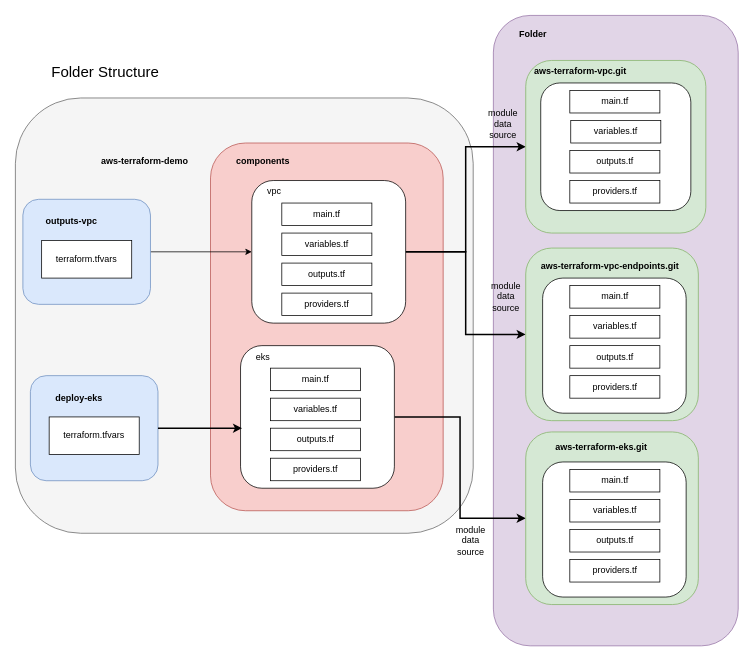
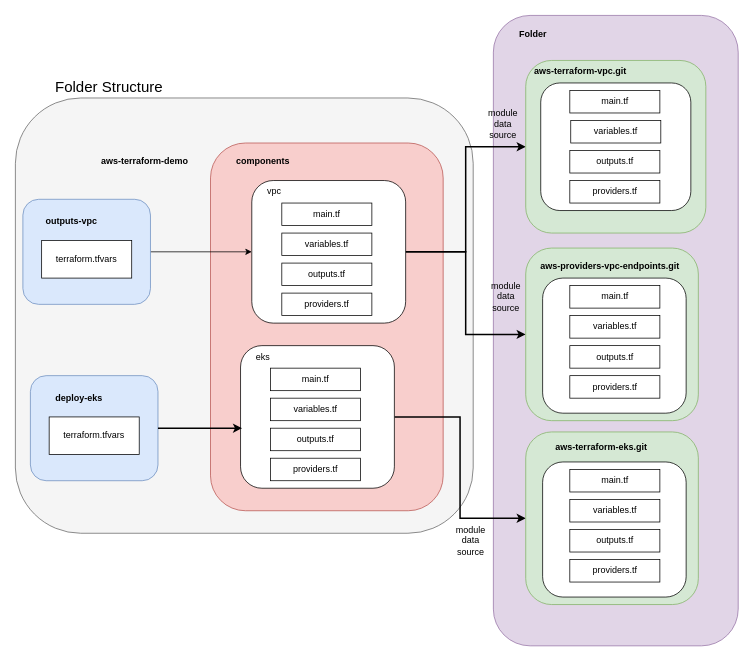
- <mxCell id="5" value="&lt;font style=&quot;font-size: 20px;&quot;&gt;Folder Structure&lt;/font&gt;" style="text;html=1;strokeColor=none;fillColor=none;align=center;verticalAlign=middle;whiteSpace=wrap;rounded=0;" vertex="1" parent="1"><mxGeometry x="35" y="80" width="210" height="30" as="geometry" /></mxCell>
+ <mxCell id="5" value="&lt;font style=&quot;font-size: 20px;&quot;&gt;Folder Structure&lt;/font&gt;" style="text;html=1;strokeColor=none;fillColor=none;align=center;verticalAlign=middle;whiteSpace=wrap;rounded=0;" vertex="1" parent="1"><mxGeometry x="40" y="100" width="210" height="30" as="geometry" /></mxCell>
- <mxCell id="56" value="&lt;b&gt;aws-terraform-vpc-endpoints.git&lt;/b&gt;" style="text;html=1;strokeColor=none;fillColor=none;align=center;verticalAlign=middle;whiteSpace=wrap;rounded=0;" vertex="1" parent="1"><mxGeometry x="711.25" y="340" width="202.5" height="30" as="geometry" /></mxCell>
+ <mxCell id="56" value="&lt;b&gt;aws-providers-vpc-endpoints.git&lt;/b&gt;" style="text;html=1;strokeColor=none;fillColor=none;align=center;verticalAlign=middle;whiteSpace=wrap;rounded=0;" vertex="1" parent="1"><mxGeometry x="711.25" y="340" width="202.5" height="30" as="geometry" /></mxCell>
